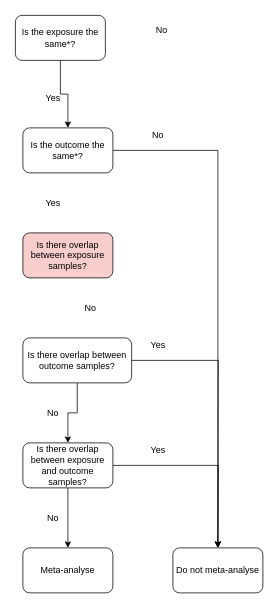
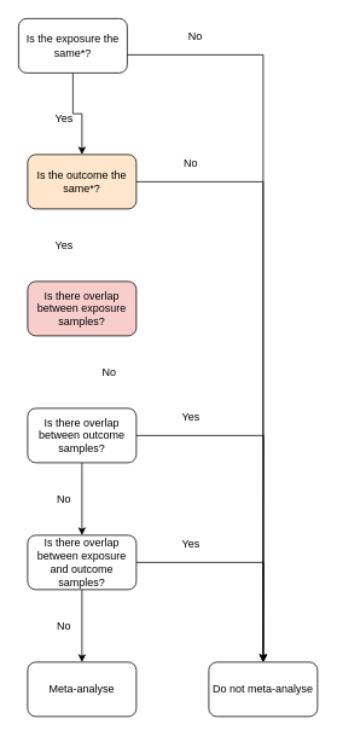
+ <mxCell id="2" value="" style="edgeStyle=orthogonalEdgeStyle;rounded=0;orthogonalLoop=1;jettySize=auto;html=1;entryX=0.5;entryY=0;entryDx=0;entryDy=0;" parent="1" source="4" target="24" edge="1"><mxGeometry relative="1" as="geometry"><mxPoint x="290" y="870" as="targetPoint" /><Array as="points"><mxPoint x="290" y="60" /></Array></mxGeometry></mxCell>
- <mxCell id="6" value="Is the outcome the same*?" style="rounded=1;whiteSpace=wrap;html=1;" parent="1" vertex="1"><mxGeometry x="30" y="170" width="120" height="60" as="geometry" /></mxCell>
+ <mxCell id="6" value="Is the outcome the same*?" style="rounded=1;whiteSpace=wrap;html=1;fillColor=#ffe6cc;" parent="1" vertex="1"><mxGeometry x="30" y="170" width="120" height="60" as="geometry" /></mxCell>
- <mxCell id="10" value="Is there overlap between outcome samples?" style="rounded=1;whiteSpace=wrap;html=1;" parent="1" vertex="1"><mxGeometry x="30" y="450" width="145" height="60" as="geometry" /></mxCell>
+ <mxCell id="10" value="Is there overlap between outcome samples?" style="rounded=1;whiteSpace=wrap;html=1;" parent="1" vertex="1"><mxGeometry x="30" y="450" width="120" height="60" as="geometry" /></mxCell>
